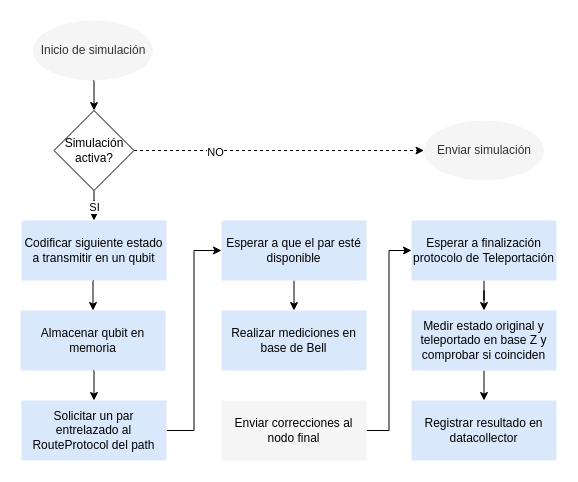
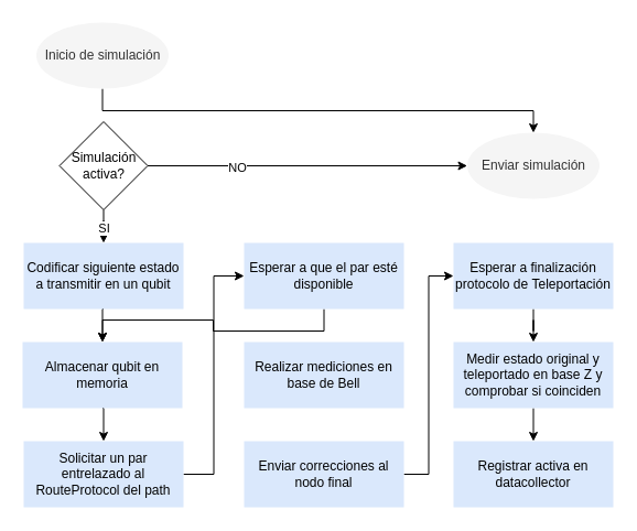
- <mxCell id="2" style="edgeStyle=orthogonalEdgeStyle;rounded=0;orthogonalLoop=1;jettySize=auto;html=1;exitX=0.5;exitY=1;exitDx=0;exitDy=0;entryX=0.5;entryY=0;entryDx=0;entryDy=0;" parent="1" source="3" target="10" edge="1"><mxGeometry relative="1" as="geometry" /></mxCell>
+ <mxCell id="2" style="edgeStyle=orthogonalEdgeStyle;rounded=0;orthogonalLoop=1;jettySize=auto;html=1;exitX=0.5;exitY=1;exitDx=0;exitDy=0;" parent="1" source="3" target="11" edge="1"><mxGeometry relative="1" as="geometry" /></mxCell>
- <mxCell id="6" style="edgeStyle=orthogonalEdgeStyle;rounded=0;orthogonalLoop=1;jettySize=auto;html=1;exitX=1;exitY=0.5;exitDx=0;exitDy=0;dashed=1;" parent="1" source="10" target="11" edge="1"><mxGeometry relative="1" as="geometry" /></mxCell>
+ <mxCell id="6" style="edgeStyle=orthogonalEdgeStyle;rounded=0;orthogonalLoop=1;jettySize=auto;html=1;exitX=1;exitY=0.5;exitDx=0;exitDy=0;" parent="1" source="10" target="11" edge="1"><mxGeometry relative="1" as="geometry" /></mxCell>
- <mxCell id="16" style="edgeStyle=orthogonalEdgeStyle;rounded=0;orthogonalLoop=1;jettySize=auto;html=1;exitX=0.5;exitY=1;exitDx=0;exitDy=0;entryX=0.5;entryY=0;entryDx=0;entryDy=0;" parent="1" source="17" target="18" edge="1"><mxGeometry relative="1" as="geometry" /></mxCell>
+ <mxCell id="16" style="edgeStyle=orthogonalEdgeStyle;rounded=0;orthogonalLoop=1;jettySize=auto;html=1;exitX=0.5;exitY=1;exitDx=0;exitDy=0;" parent="1" source="17" target="13" edge="1"><mxGeometry relative="1" as="geometry" /></mxCell>
- <mxCell id="20" value="Enviar correcciones al nodo final" style="rounded=0;whiteSpace=wrap;html=1;fillColor=#f5f5f5;strokeColor=none;" parent="1" vertex="1"><mxGeometry x="221" y="400" width="145" height="60" as="geometry" /></mxCell>
+ <mxCell id="20" value="Enviar correcciones al nodo final" style="rounded=0;whiteSpace=wrap;html=1;fillColor=#dae8fc;strokeColor=none;" parent="1" vertex="1"><mxGeometry x="221" y="400" width="145" height="60" as="geometry" /></mxCell>
- <mxCell id="25" value="Registrar resultado en datacollector" style="rounded=0;whiteSpace=wrap;html=1;fillColor=#dae8fc;strokeColor=none;" parent="1" vertex="1"><mxGeometry x="411" y="400" width="145" height="60" as="geometry" /></mxCell>
+ <mxCell id="25" value="Registrar activa en datacollector" style="rounded=0;whiteSpace=wrap;html=1;fillColor=#dae8fc;strokeColor=none;" parent="1" vertex="1"><mxGeometry x="411" y="400" width="145" height="60" as="geometry" /></mxCell>
